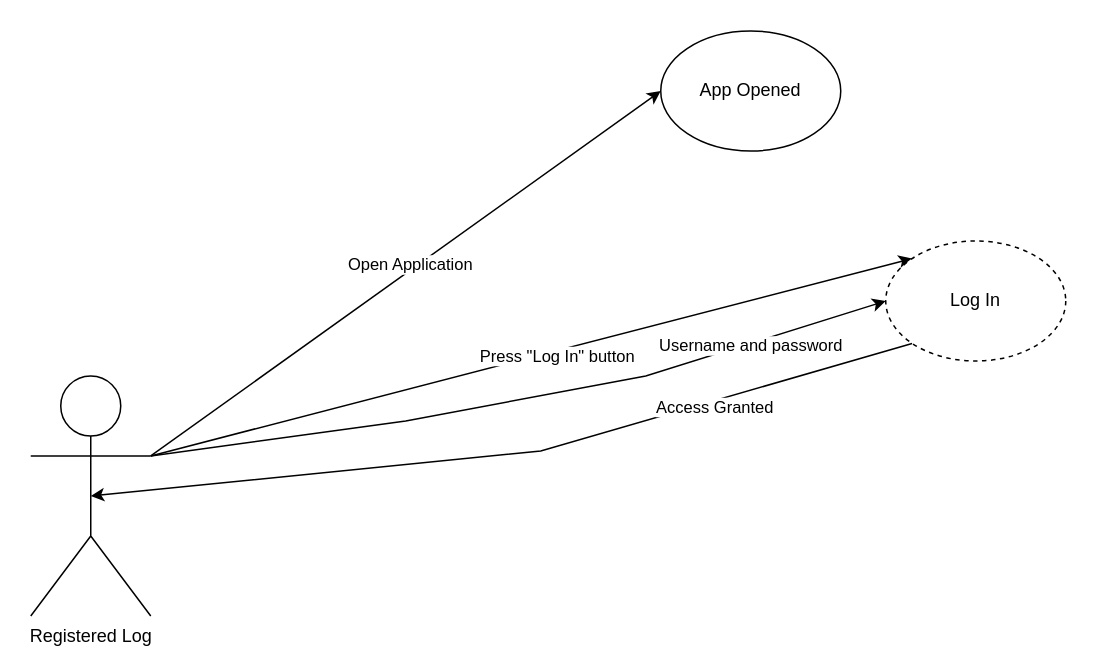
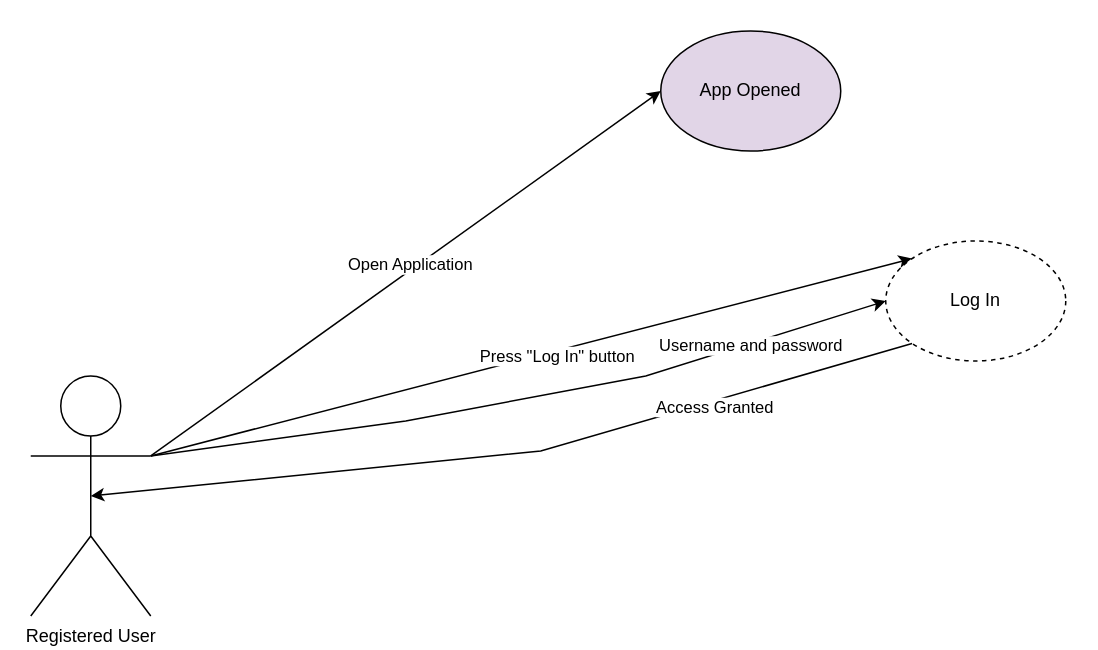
- <mxCell id="9" value="App Opened" style="ellipse;whiteSpace=wrap;html=1;" vertex="1" parent="1"><mxGeometry x="440" y="20" width="120" height="80" as="geometry" /></mxCell>
+ <mxCell id="9" value="App Opened" style="ellipse;whiteSpace=wrap;html=1;fillColor=#e1d5e7;" vertex="1" parent="1"><mxGeometry x="440" y="20" width="120" height="80" as="geometry" /></mxCell>
- <mxCell id="8" value="Registered Log" style="shape=umlActor;verticalLabelPosition=bottom;verticalAlign=top;html=1;outlineConnect=0;" vertex="1" parent="1"><mxGeometry x="20" y="250" width="80" height="160" as="geometry" /></mxCell>
+ <mxCell id="8" value="Registered User" style="shape=umlActor;verticalLabelPosition=bottom;verticalAlign=top;html=1;outlineConnect=0;" vertex="1" parent="1"><mxGeometry x="20" y="250" width="80" height="160" as="geometry" /></mxCell>
